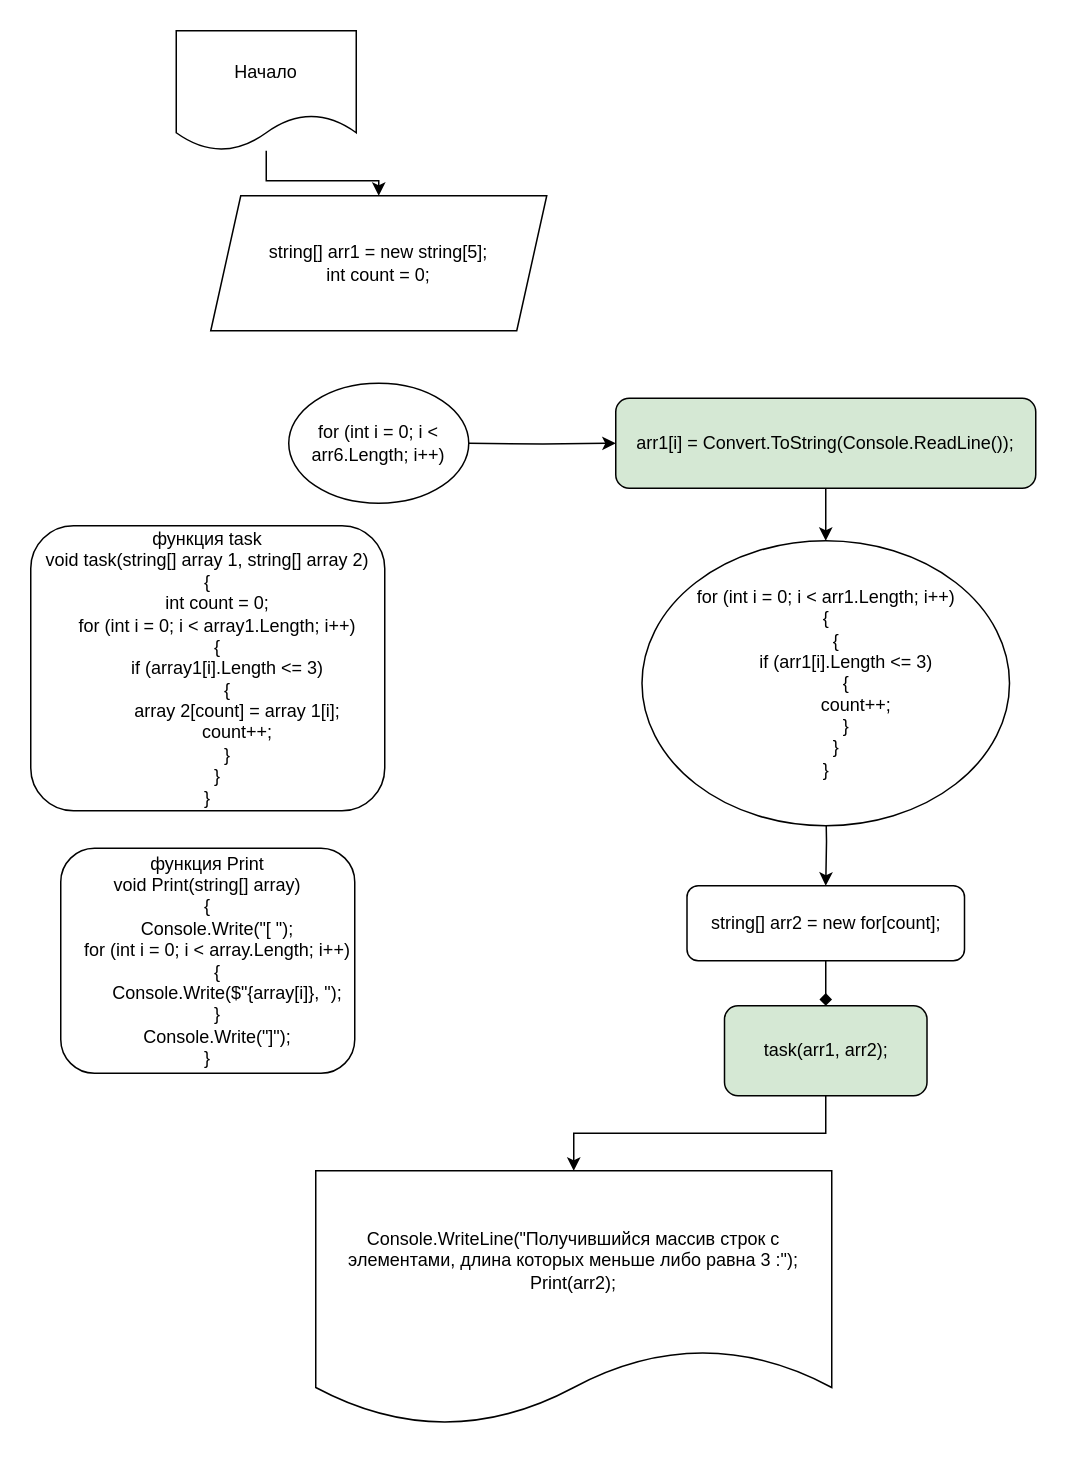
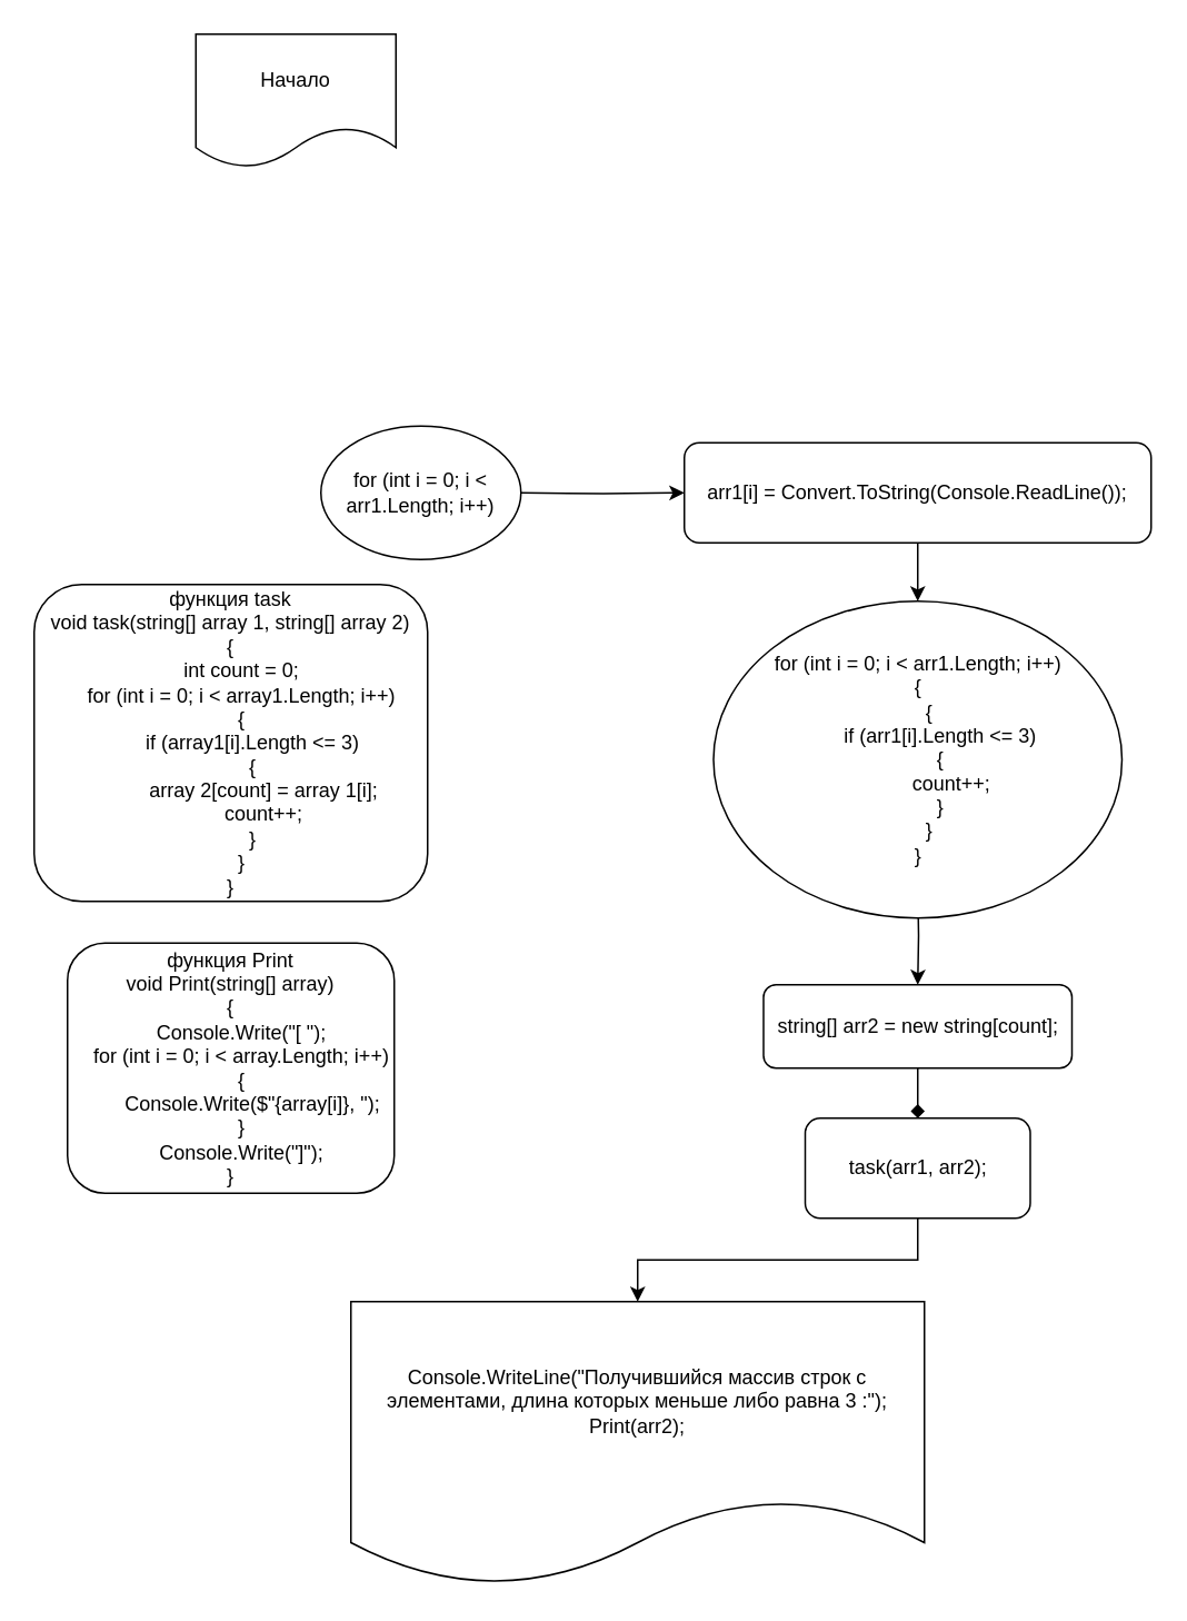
- <mxCell id="16" value="" style="edgeStyle=orthogonalEdgeStyle;rounded=0;orthogonalLoop=1;jettySize=auto;html=1;" edge="1" parent="1" source="17" target="2"><mxGeometry relative="1" as="geometry" /></mxCell>
- <mxCell id="2" value="string[] arr1 = new string[5];&lt;br&gt;int count = 0;" style="shape=parallelogram;perimeter=parallelogramPerimeter;whiteSpace=wrap;html=1;fixedSize=1;" parent="1" vertex="1"><mxGeometry x="140" y="130" width="224" height="90" as="geometry" /></mxCell>
- <mxCell id="18" value="&lt;span style=&quot;&quot;&gt;for (int i = 0; i &amp;lt; arr6.Length; i++)&lt;/span&gt;" style="ellipse;whiteSpace=wrap;html=1;" vertex="1" parent="1"><mxGeometry x="192" y="255" width="120" height="80" as="geometry" /></mxCell>
+ <mxCell id="18" value="&lt;span style=&quot;&quot;&gt;for (int i = 0; i &amp;lt; arr1.Length; i++)&lt;/span&gt;" style="ellipse;whiteSpace=wrap;html=1;" vertex="1" parent="1"><mxGeometry x="192" y="255" width="120" height="80" as="geometry" /></mxCell>
- <mxCell id="7" value="arr1[i] = Convert.ToString(Console.ReadLine());" style="rounded=1;whiteSpace=wrap;html=1;fillColor=#d5e8d4;" vertex="1" parent="1"><mxGeometry x="410" y="265" width="280" height="60" as="geometry" /></mxCell>
+ <mxCell id="7" value="arr1[i] = Convert.ToString(Console.ReadLine());" style="rounded=1;whiteSpace=wrap;html=1;" vertex="1" parent="1"><mxGeometry x="410" y="265" width="280" height="60" as="geometry" /></mxCell>
- <mxCell id="12" value="string[] arr2 = new for[count];" style="whiteSpace=wrap;html=1;rounded=1;" vertex="1" parent="1"><mxGeometry x="457.5" y="590" width="185" height="50" as="geometry" /></mxCell>
+ <mxCell id="12" value="string[] arr2 = new string[count];" style="whiteSpace=wrap;html=1;rounded=1;" vertex="1" parent="1"><mxGeometry x="457.5" y="590" width="185" height="50" as="geometry" /></mxCell>
- <mxCell id="14" value="task(arr1, arr2);" style="whiteSpace=wrap;html=1;rounded=1;fillColor=#d5e8d4;" vertex="1" parent="1"><mxGeometry x="482.5" y="670" width="135" height="60" as="geometry" /></mxCell>
+ <mxCell id="14" value="task(arr1, arr2);" style="whiteSpace=wrap;html=1;rounded=1;" vertex="1" parent="1"><mxGeometry x="482.5" y="670" width="135" height="60" as="geometry" /></mxCell>
